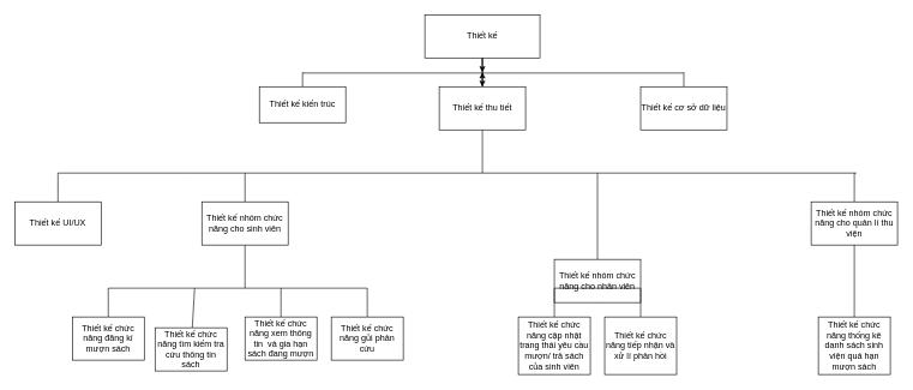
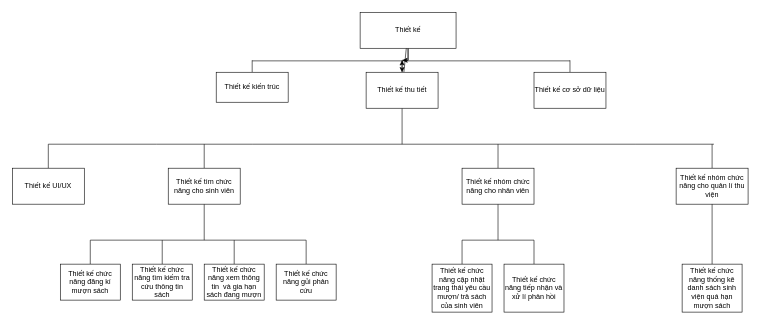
- <mxCell id="4" value="Thiết kế" style="rounded=0;whiteSpace=wrap;html=1;" vertex="1" parent="1"><mxGeometry x="590" y="20" width="160" height="60" as="geometry" /></mxCell>
+ <mxCell id="4" value="Thiết kế" style="rounded=0;whiteSpace=wrap;html=1;" vertex="1" parent="1"><mxGeometry x="600" y="20" width="160" height="60" as="geometry" /></mxCell>
- <mxCell id="21" value="Thiết kế nhóm chức năng cho sinh viên" style="rounded=0;whiteSpace=wrap;html=1;" vertex="1" parent="1"><mxGeometry x="280" y="280" width="120" height="60" as="geometry" /></mxCell>
+ <mxCell id="21" value="Thiết kế tìm chức năng cho sinh viên" style="rounded=0;whiteSpace=wrap;html=1;" vertex="1" parent="1"><mxGeometry x="280" y="280" width="120" height="60" as="geometry" /></mxCell>
- <mxCell id="24" value="Thiết kế nhóm chức năng cho nhân viên" style="rounded=0;whiteSpace=wrap;html=1;" vertex="1" parent="1"><mxGeometry x="770" y="360" width="120" height="60" as="geometry" /></mxCell>
+ <mxCell id="24" value="Thiết kế nhóm chức năng cho nhân viên" style="rounded=0;whiteSpace=wrap;html=1;" vertex="1" parent="1"><mxGeometry x="770" y="280" width="120" height="60" as="geometry" /></mxCell>
- <mxCell id="31" value="Thiết kế chức năng tìm kiếm tra cứu thông tin sách" style="rounded=0;whiteSpace=wrap;html=1;" vertex="1" parent="1"><mxGeometry x="215" y="455" width="100" height="60" as="geometry" /></mxCell>
+ <mxCell id="31" value="Thiết kế chức năng tìm kiếm tra cứu thông tin sách" style="rounded=0;whiteSpace=wrap;html=1;" vertex="1" parent="1"><mxGeometry x="220" y="440" width="100" height="60" as="geometry" /></mxCell>
